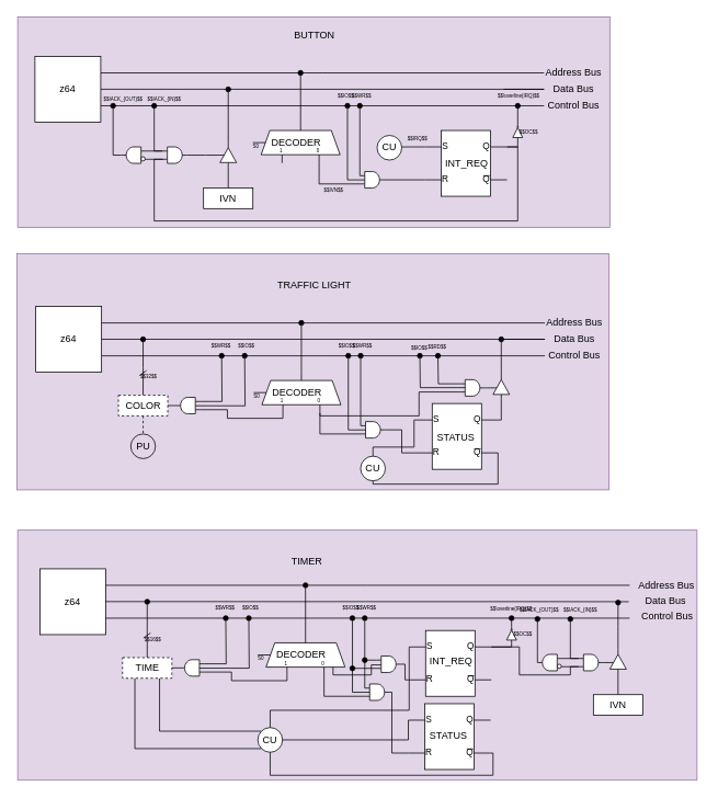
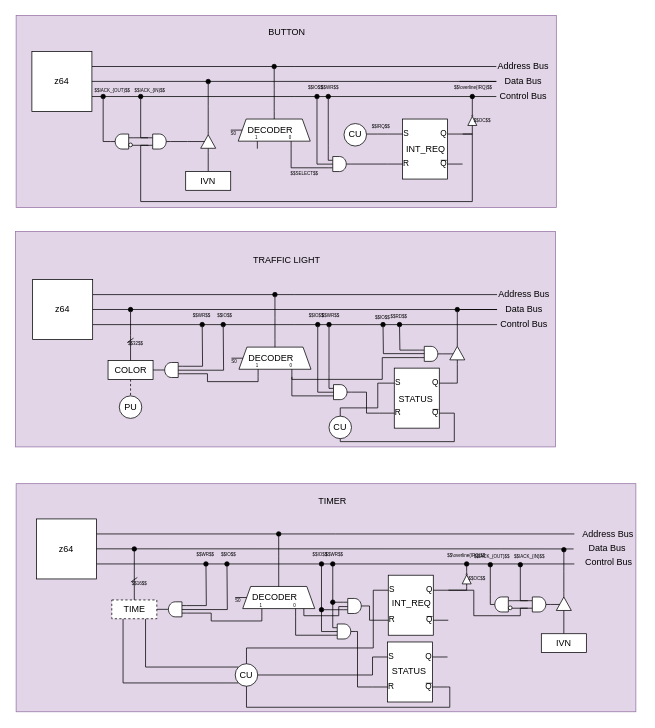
- <mxCell id="44" value="$$IVN$$" style="text;html=1;align=center;verticalAlign=middle;whiteSpace=wrap;rounded=0;fontSize=6;" vertex="1" parent="1"><mxGeometry x="398" y="223" width="15" height="15" as="geometry" /></mxCell>
+ <mxCell id="44" value="$$SELECT$$" style="text;html=1;align=center;verticalAlign=middle;whiteSpace=wrap;rounded=0;fontSize=6;" vertex="1" parent="1"><mxGeometry x="398" y="223" width="15" height="15" as="geometry" /></mxCell>
- <mxCell id="74" value="COLOR" style="rounded=0;whiteSpace=wrap;html=1;dashed=1;" vertex="1" parent="1"><mxGeometry x="143.5" y="480" width="60" height="25" as="geometry" /></mxCell>
+ <mxCell id="74" value="COLOR" style="rounded=0;whiteSpace=wrap;html=1;" vertex="1" parent="1"><mxGeometry x="143.5" y="480" width="60" height="25" as="geometry" /></mxCell>
- <mxCell id="77" value="PU" style="ellipse;whiteSpace=wrap;html=1;aspect=fixed;fillColor=#e1d5e7;" vertex="1" parent="1"><mxGeometry x="158.5" y="527" width="30" height="30" as="geometry" /></mxCell>
+ <mxCell id="77" value="PU" style="ellipse;whiteSpace=wrap;html=1;aspect=fixed;" vertex="1" parent="1"><mxGeometry x="158.5" y="527" width="30" height="30" as="geometry" /></mxCell>
- <mxCell id="115" value="TIMER" style="text;html=1;align=center;verticalAlign=middle;whiteSpace=wrap;rounded=0;" vertex="1" parent="1"><mxGeometry x="301" y="667" width="144" height="30" as="geometry" /></mxCell>
+ <mxCell id="115" value="TIMER" style="text;html=1;align=center;verticalAlign=middle;whiteSpace=wrap;rounded=0;" vertex="1" parent="1"><mxGeometry x="371" y="652" width="144" height="30" as="geometry" /></mxCell>
